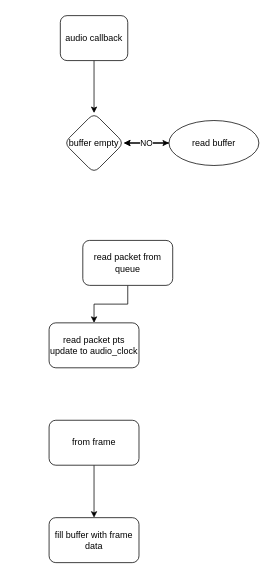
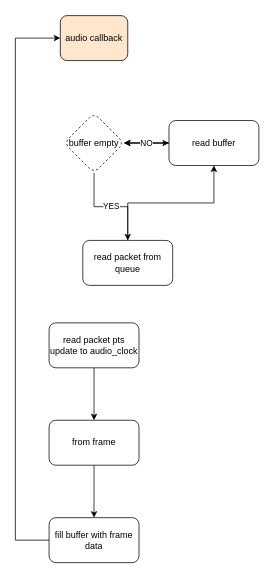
- <mxCell id="3" value="audio callback" style="rounded=1;whiteSpace=wrap;html=1;" vertex="1" parent="1"><mxGeometry x="80" y="20" width="90" height="60" as="geometry" /></mxCell>
+ <mxCell id="3" value="audio callback" style="rounded=1;whiteSpace=wrap;html=1;fillColor=#ffe6cc;" vertex="1" parent="1"><mxGeometry x="80" y="20" width="90" height="60" as="geometry" /></mxCell>
- <mxCell id="2" value="" style="edgeStyle=orthogonalEdgeStyle;rounded=0;orthogonalLoop=1;jettySize=auto;html=1;" edge="1" parent="1" source="3" target="6"><mxGeometry relative="1" as="geometry" /></mxCell>
- <mxCell id="6" value="buffer empty" style="rhombus;whiteSpace=wrap;html=1;rounded=1;" vertex="1" parent="1"><mxGeometry x="85" y="150" width="80" height="80" as="geometry" /></mxCell>
+ <mxCell id="6" value="buffer empty" style="rhombus;whiteSpace=wrap;html=1;rounded=1;dashed=1;" vertex="1" parent="1"><mxGeometry x="85" y="150" width="80" height="80" as="geometry" /></mxCell>
- <mxCell id="9" value="read buffer" style="ellipse;whiteSpace=wrap;html=1;" vertex="1" parent="1"><mxGeometry x="225" y="160" width="120" height="60" as="geometry" /></mxCell>
+ <mxCell id="9" value="read buffer" style="whiteSpace=wrap;html=1;rounded=1;" vertex="1" parent="1"><mxGeometry x="225" y="160" width="120" height="60" as="geometry" /></mxCell>
+ <mxCell id="5" value="YES" style="edgeStyle=orthogonalEdgeStyle;rounded=0;orthogonalLoop=1;jettySize=auto;html=1;" edge="1" parent="1" source="6" target="11"><mxGeometry relative="1" as="geometry" /></mxCell>
+ <mxCell id="14" style="edgeStyle=orthogonalEdgeStyle;rounded=0;orthogonalLoop=1;jettySize=auto;html=1;entryX=0;entryY=0.5;entryDx=0;entryDy=0;" edge="1" parent="1" source="15" target="3"><mxGeometry relative="1" as="geometry"><Array as="points"><mxPoint x="20" y="720" /><mxPoint x="20" y="50" /></Array></mxGeometry></mxCell>
- <mxCell id="10" value="" style="edgeStyle=orthogonalEdgeStyle;rounded=0;orthogonalLoop=1;jettySize=auto;html=1;" edge="1" parent="1" source="11" target="17"><mxGeometry relative="1" as="geometry" /></mxCell>
+ <mxCell id="10" value="" style="edgeStyle=orthogonalEdgeStyle;rounded=0;orthogonalLoop=1;jettySize=auto;html=1;" edge="1" parent="1" source="11" target="9"><mxGeometry relative="1" as="geometry" /></mxCell>
+ <mxCell id="16" value="" style="edgeStyle=orthogonalEdgeStyle;rounded=0;orthogonalLoop=1;jettySize=auto;html=1;" edge="1" parent="1" source="17" target="13"><mxGeometry relative="1" as="geometry" /></mxCell>
